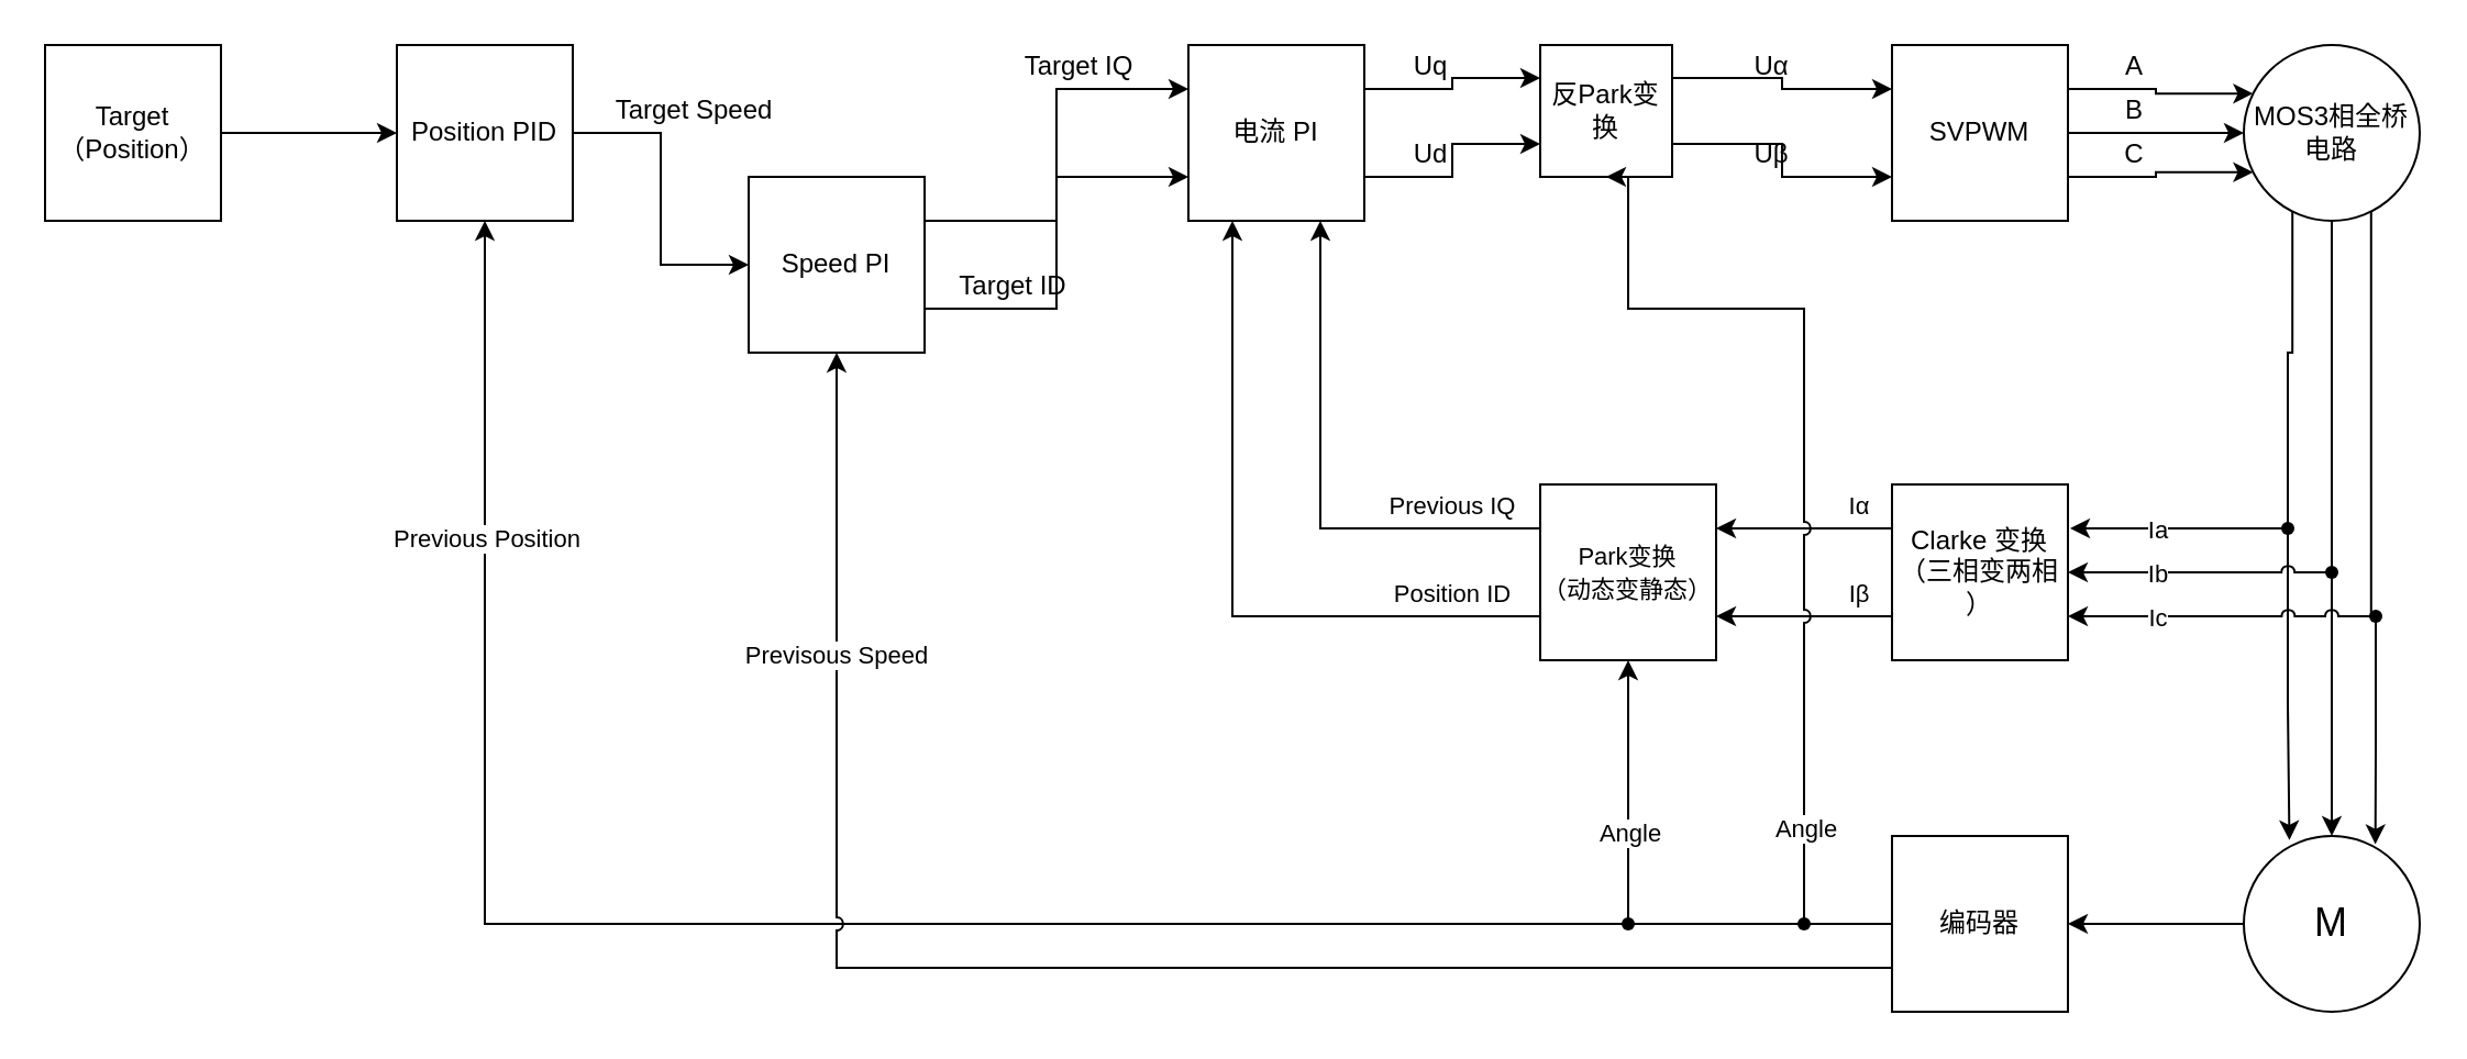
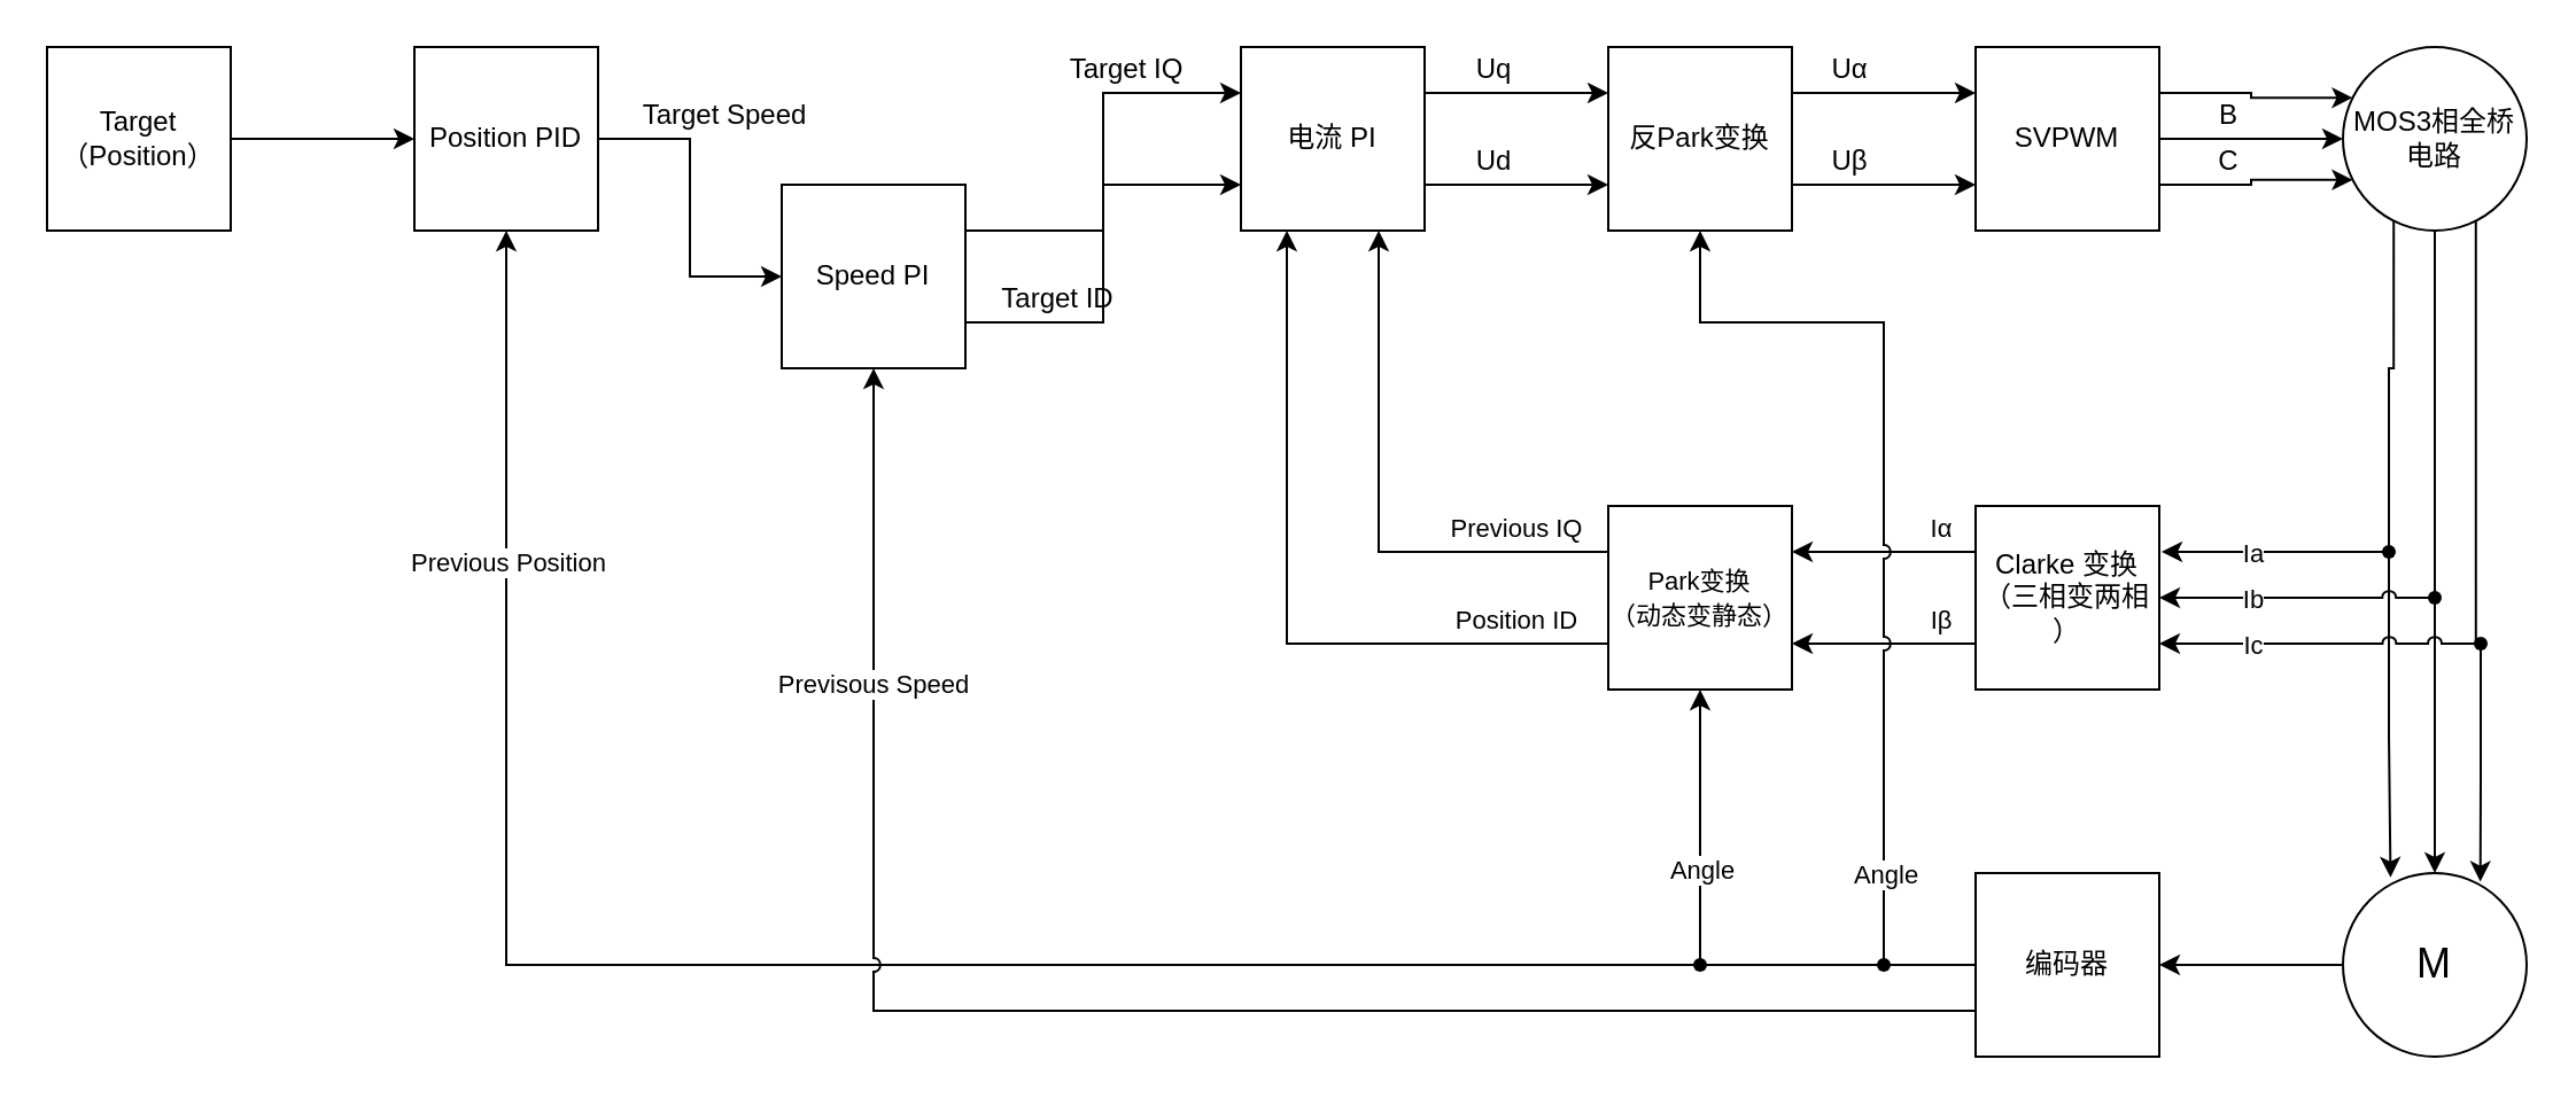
- <mxCell id="30" value="A" style="text;html=1;align=center;verticalAlign=middle;resizable=0;points=[];autosize=1;strokeColor=none;fillColor=none;" vertex="1" parent="1"><mxGeometry x="960" y="20" width="20" height="20" as="geometry" /></mxCell>
- <mxCell id="17" value="反Park变换" style="whiteSpace=wrap;html=1;" vertex="1" parent="1"><mxGeometry x="700" y="20" width="60" height="60" as="geometry" /></mxCell>
+ <mxCell id="17" value="反Park变换" style="whiteSpace=wrap;html=1;" vertex="1" parent="1"><mxGeometry x="700" y="20" width="80" height="80" as="geometry" /></mxCell>
